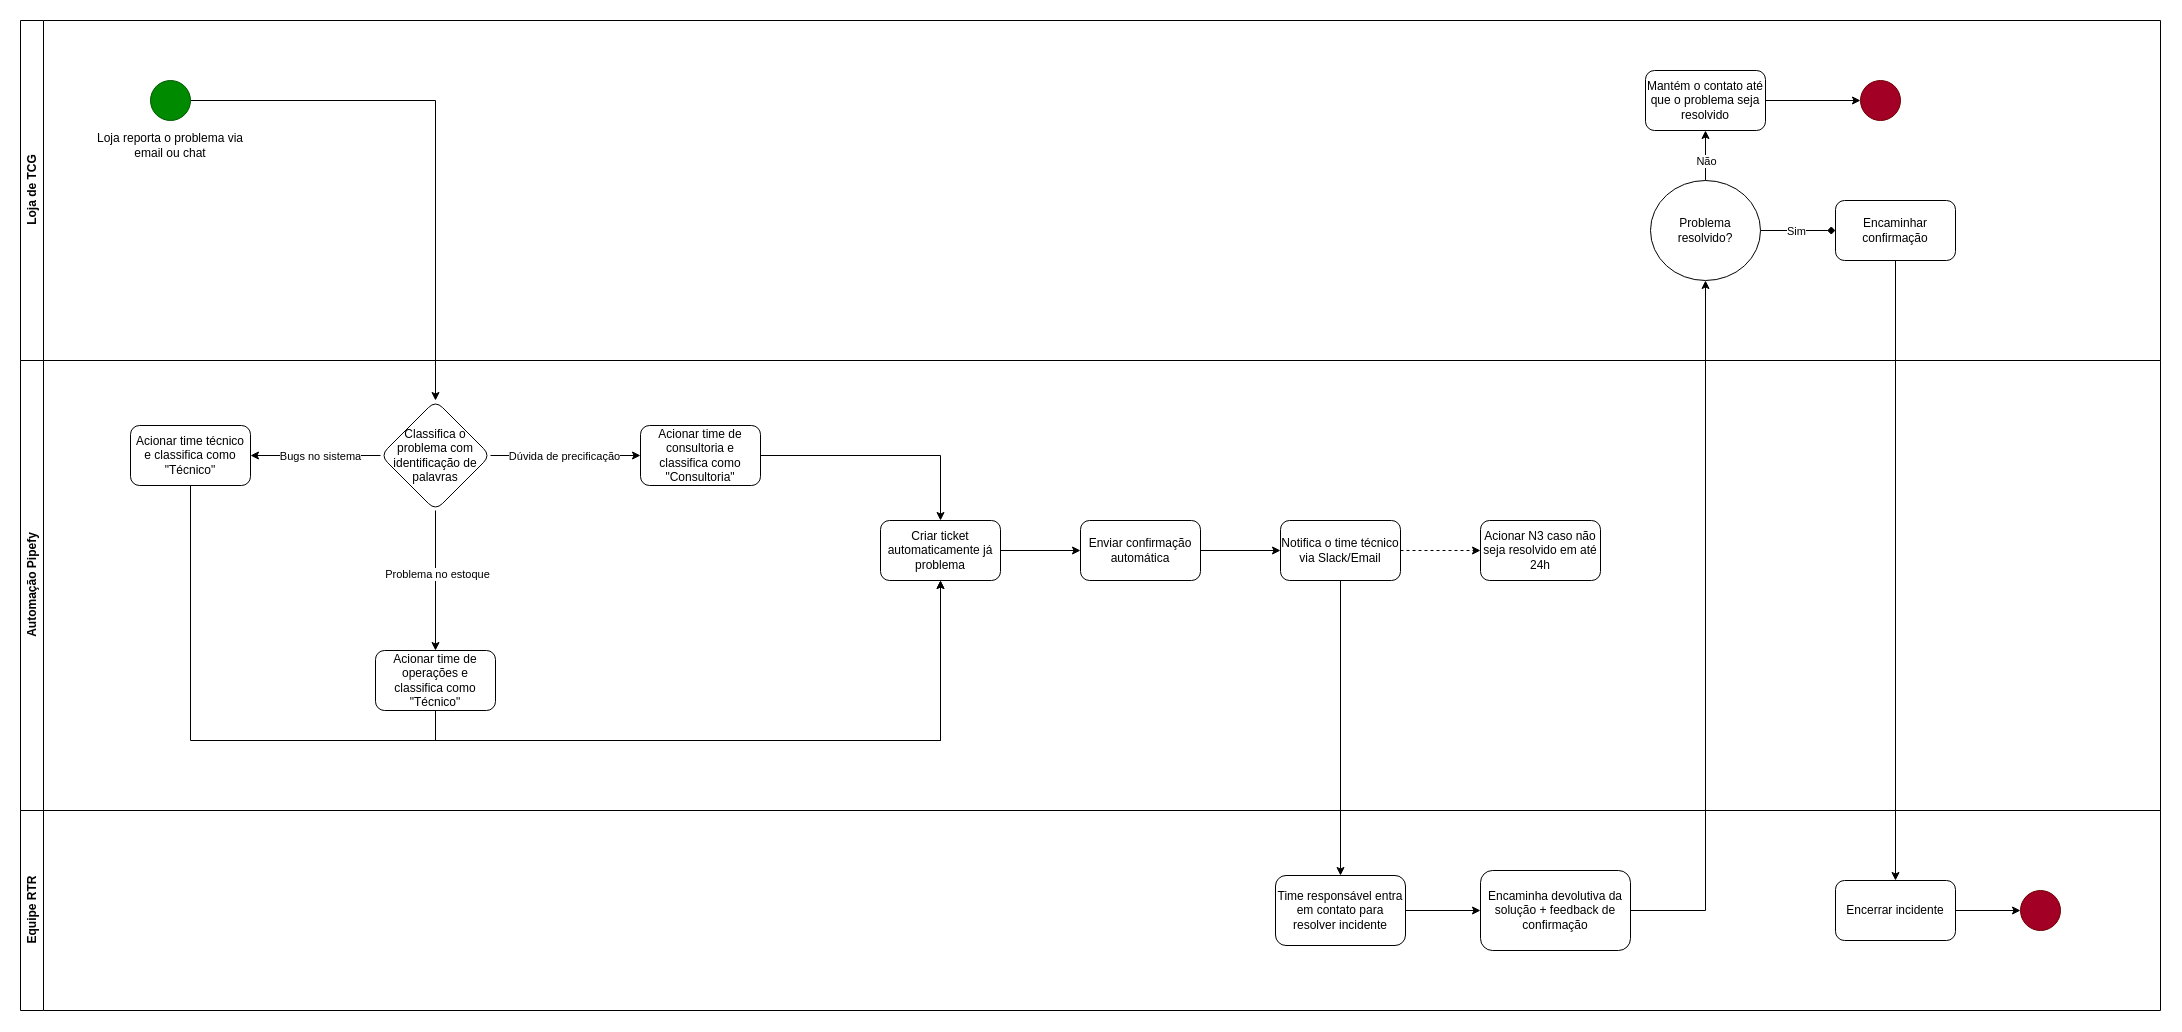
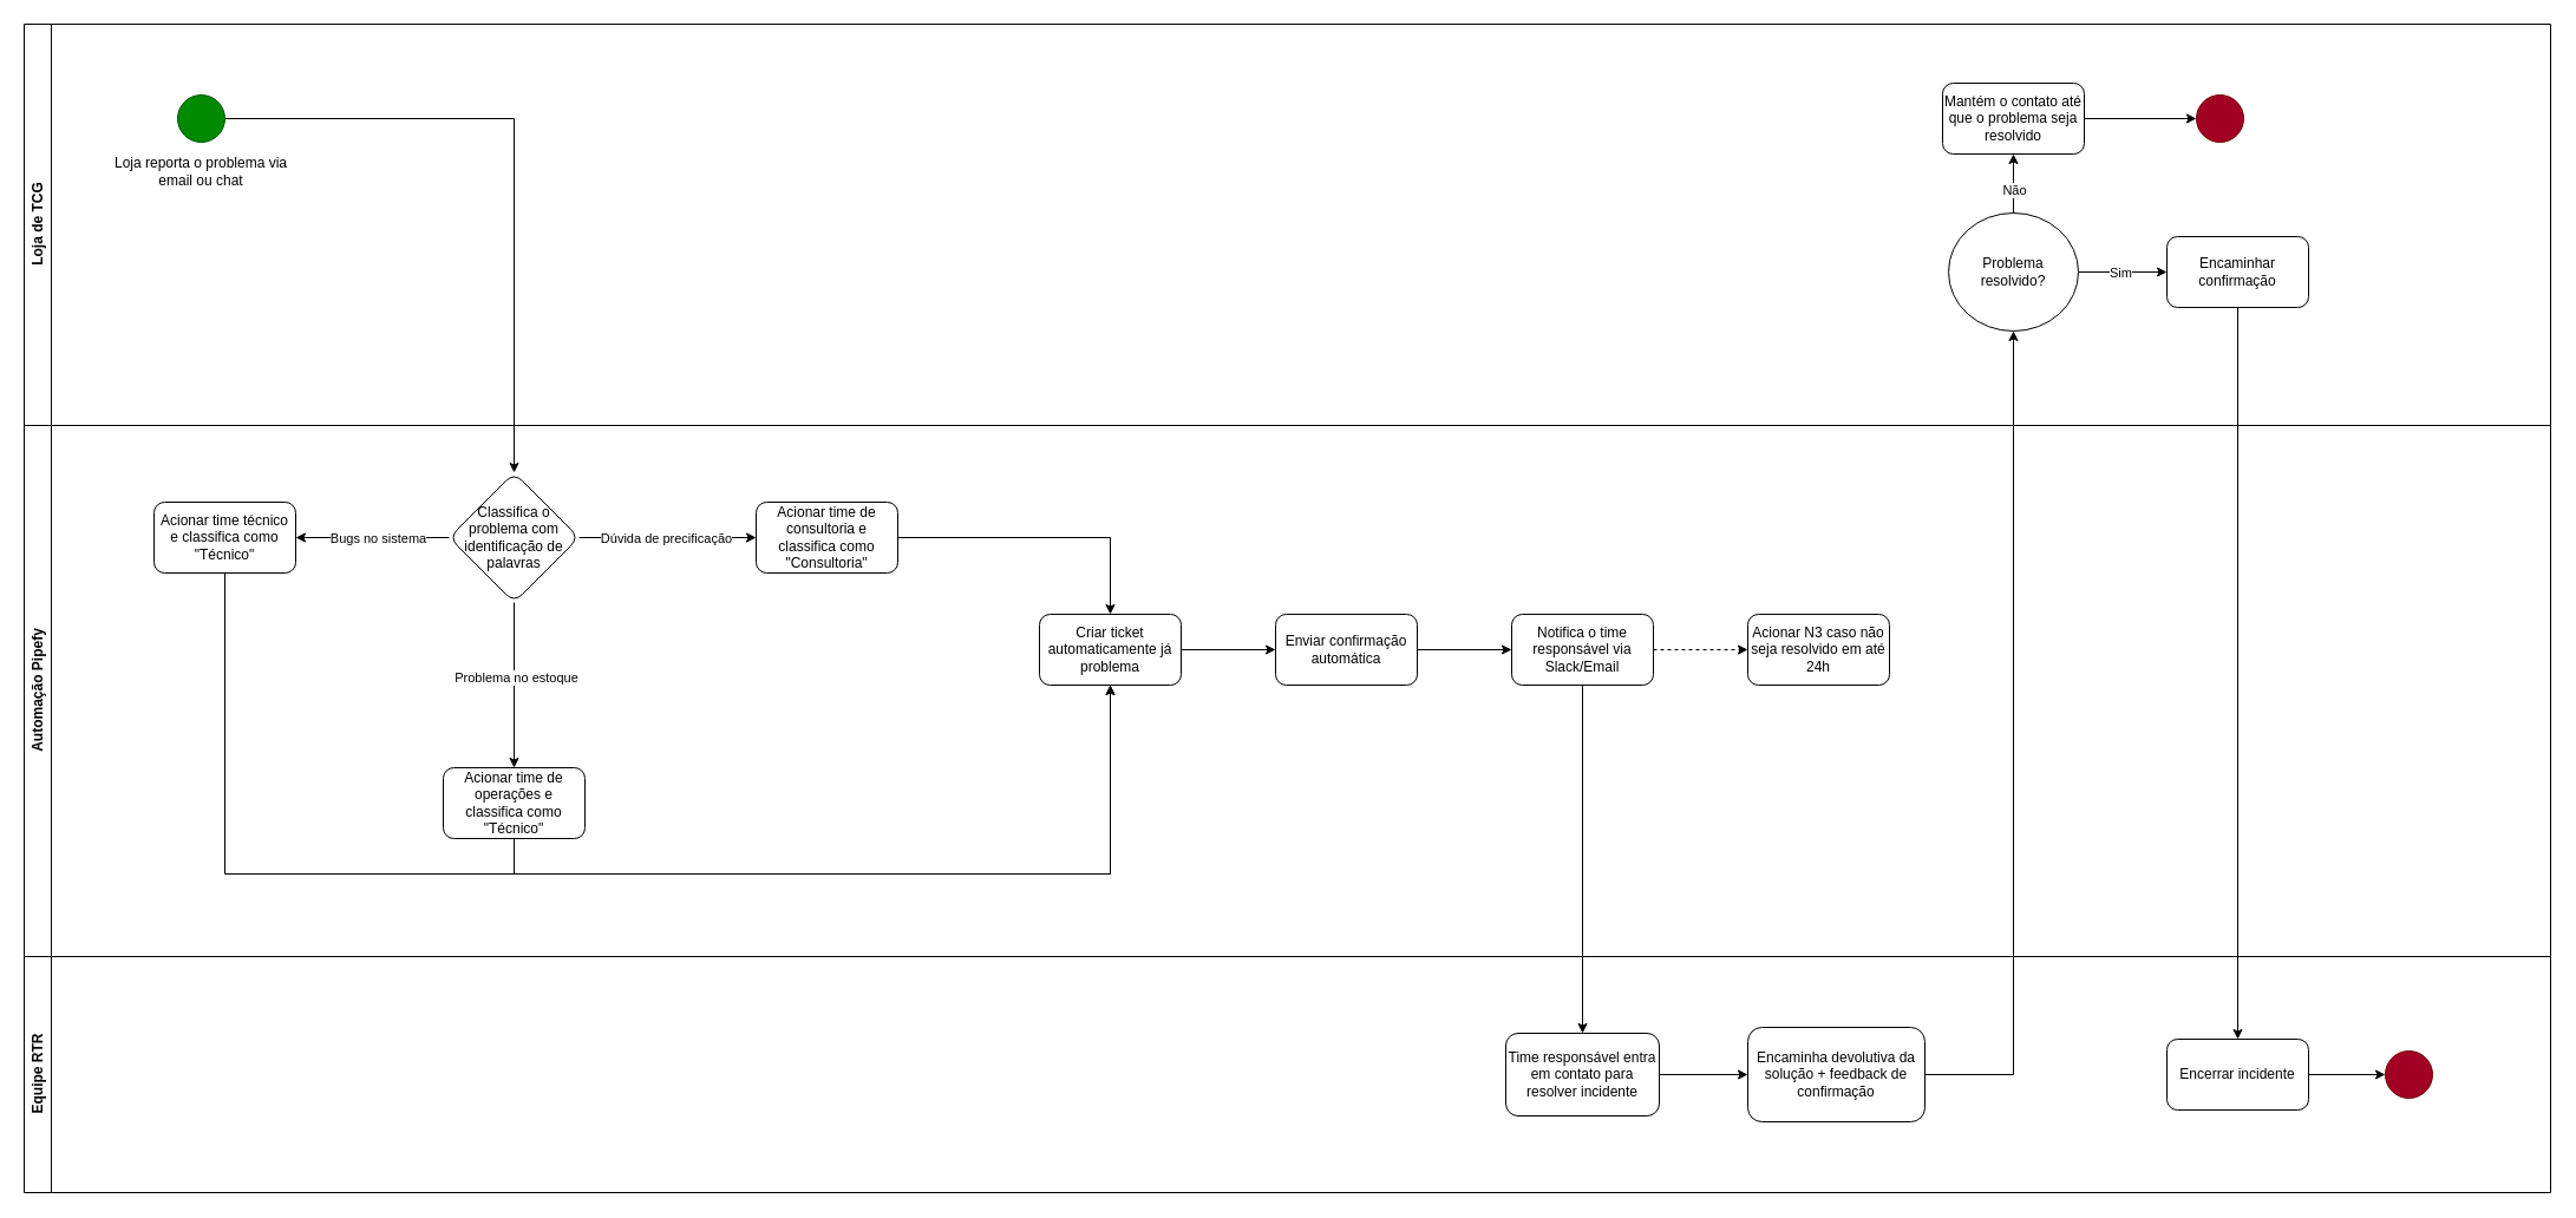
- <mxCell id="6" value="" style="edgeStyle=orthogonalEdgeStyle;rounded=0;orthogonalLoop=1;jettySize=auto;html=1;endArrow=diamond;" edge="1" parent="3" source="10" target="11"><mxGeometry relative="1" as="geometry" /></mxCell>
+ <mxCell id="6" value="" style="edgeStyle=orthogonalEdgeStyle;rounded=0;orthogonalLoop=1;jettySize=auto;html=1;" edge="1" parent="3" source="10" target="11"><mxGeometry relative="1" as="geometry" /></mxCell>
- <mxCell id="34" value="Notifica o time técnico via Slack/Email" style="rounded=1;whiteSpace=wrap;html=1;" vertex="1" parent="15"><mxGeometry x="1260" y="160" width="120" height="60" as="geometry" /></mxCell>
+ <mxCell id="34" value="Notifica o time responsável via Slack/Email" style="rounded=1;whiteSpace=wrap;html=1;" vertex="1" parent="15"><mxGeometry x="1260" y="160" width="120" height="60" as="geometry" /></mxCell>
